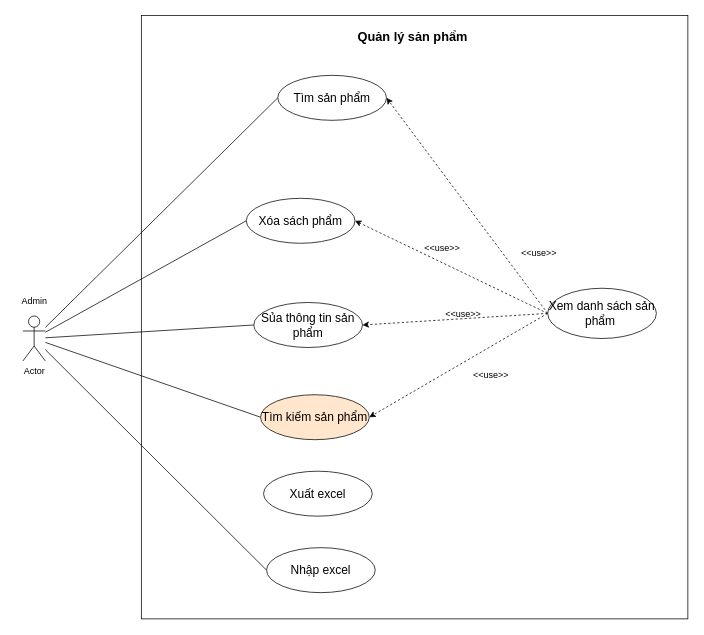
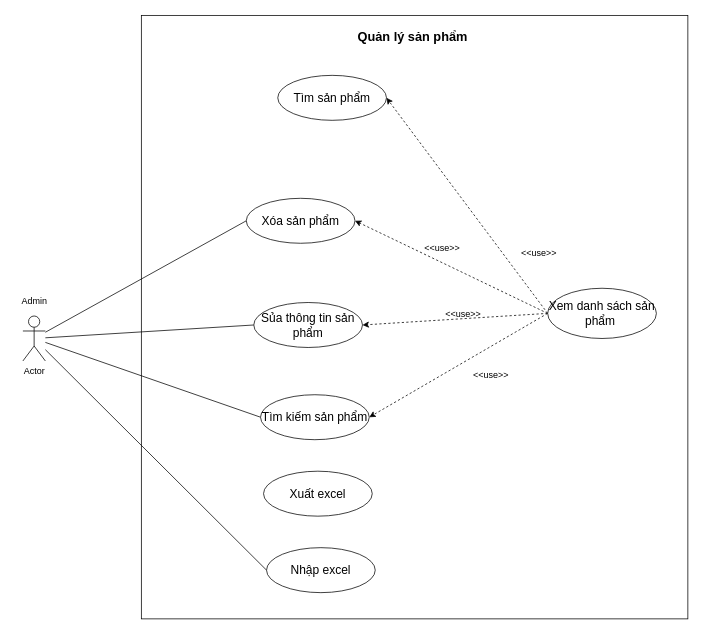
- <mxCell id="3" style="rounded=0;orthogonalLoop=1;jettySize=auto;html=1;entryX=0;entryY=0.5;entryDx=0;entryDy=0;endArrow=none;endFill=0;" parent="1" source="8" target="10" edge="1"><mxGeometry relative="1" as="geometry"><mxPoint x="188" y="496" as="targetPoint" /></mxGeometry></mxCell>
- <mxCell id="9" value="Xóa sách phẩm" style="ellipse;whiteSpace=wrap;html=1;fontSize=16;" parent="1" vertex="1"><mxGeometry x="328" y="264" width="145" height="60" as="geometry" /></mxCell>
+ <mxCell id="9" value="Xóa sản phẩm" style="ellipse;whiteSpace=wrap;html=1;fontSize=16;" parent="1" vertex="1"><mxGeometry x="328" y="264" width="145" height="60" as="geometry" /></mxCell>
- <mxCell id="15" value="Tìm kiếm sản phẩm" style="ellipse;whiteSpace=wrap;html=1;fontSize=16;fillColor=#ffe6cc;" parent="1" vertex="1"><mxGeometry x="347" y="526" width="145" height="60" as="geometry" /></mxCell>
+ <mxCell id="15" value="Tìm kiếm sản phẩm" style="ellipse;whiteSpace=wrap;html=1;fontSize=16;" parent="1" vertex="1"><mxGeometry x="347" y="526" width="145" height="60" as="geometry" /></mxCell>
